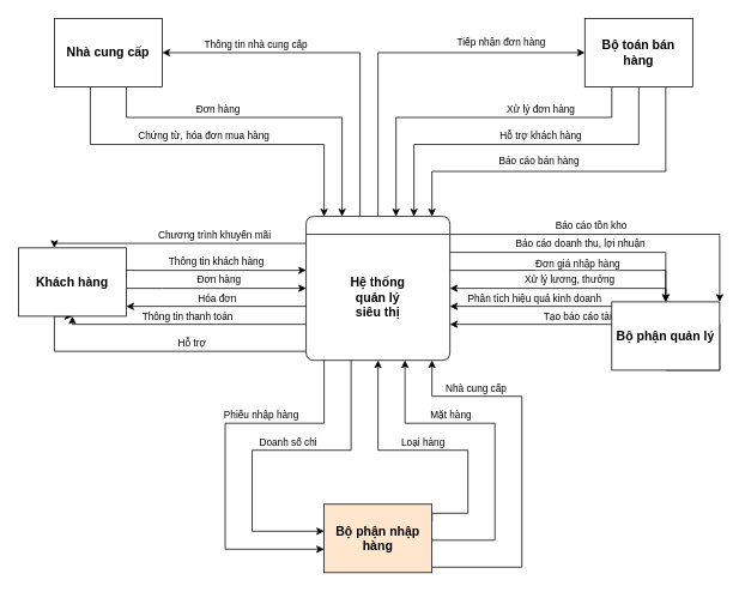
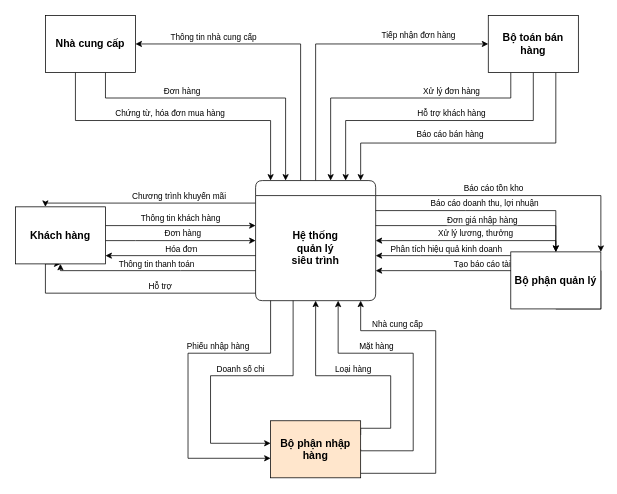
- <mxCell id="11" value="&lt;font style=&quot;font-size: 14px;&quot;&gt;&lt;b&gt;Hệ thống&lt;/b&gt;&lt;/font&gt;&lt;div style=&quot;font-size: 14px;&quot;&gt;&lt;font style=&quot;font-size: 14px;&quot;&gt;&lt;b&gt;quản lý&lt;/b&gt;&lt;/font&gt;&lt;/div&gt;&lt;div style=&quot;font-size: 14px;&quot;&gt;&lt;font style=&quot;font-size: 14px;&quot;&gt;&lt;b&gt;siêu thị&lt;/b&gt;&lt;/font&gt;&lt;/div&gt;" style="text;html=1;align=center;verticalAlign=middle;whiteSpace=wrap;rounded=1;" parent="10" vertex="1"><mxGeometry y="20" width="160" height="140" as="geometry" /></mxCell>
+ <mxCell id="11" value="&lt;font style=&quot;font-size: 14px;&quot;&gt;&lt;b&gt;Hệ thống&lt;/b&gt;&lt;/font&gt;&lt;div style=&quot;font-size: 14px;&quot;&gt;&lt;font style=&quot;font-size: 14px;&quot;&gt;&lt;b&gt;quản lý&lt;/b&gt;&lt;/font&gt;&lt;/div&gt;&lt;div style=&quot;font-size: 14px;&quot;&gt;&lt;font style=&quot;font-size: 14px;&quot;&gt;&lt;b&gt;siêu trình&lt;/b&gt;&lt;/font&gt;&lt;/div&gt;" style="text;html=1;align=center;verticalAlign=middle;whiteSpace=wrap;rounded=1;" parent="10" vertex="1"><mxGeometry y="20" width="160" height="140" as="geometry" /></mxCell>
